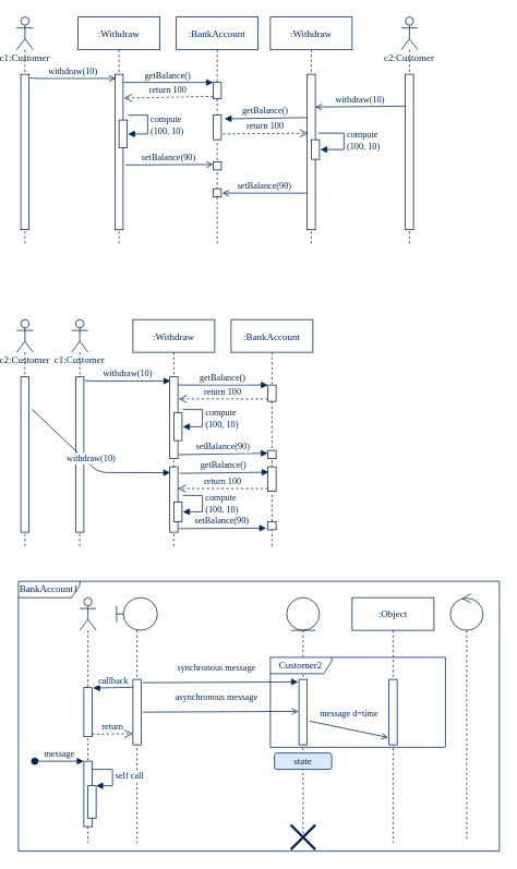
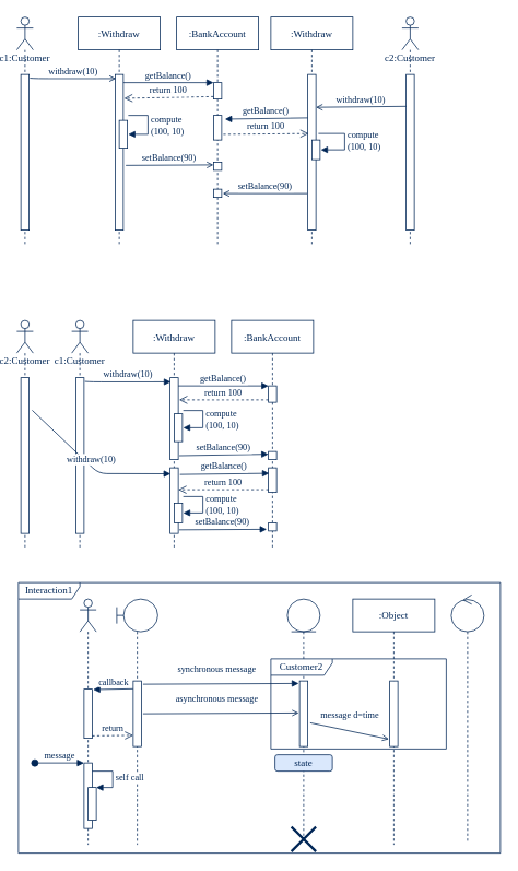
- <mxCell id="51" value="BankAccount1" style="shape=umlFrame;whiteSpace=wrap;html=1;fontFamily=TitilliumText25L;fontColor=#012656;width=75;height=20;strokeColor=#012656;" vertex="1" parent="1"><mxGeometry x="22" y="710" width="588" height="330" as="geometry" /></mxCell>
+ <mxCell id="51" value="Interaction1" style="shape=umlFrame;whiteSpace=wrap;html=1;fontFamily=TitilliumText25L;fontColor=#012656;width=75;height=20;strokeColor=#012656;" vertex="1" parent="1"><mxGeometry x="22" y="710" width="588" height="330" as="geometry" /></mxCell>
